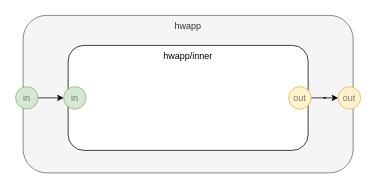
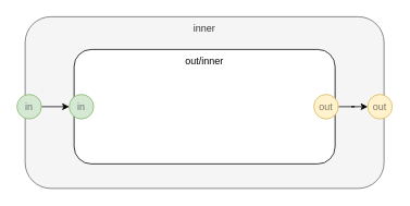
- <mxCell id="2" value="hwapp" style="rounded=1;whiteSpace=wrap;html=1;verticalAlign=top;fillColor=#f5f5f5;strokeColor=#666666;fontColor=#333333;" parent="1" vertex="1"><mxGeometry x="30" y="20" width="440" height="210" as="geometry" /></mxCell>
+ <mxCell id="2" value="inner" style="rounded=1;whiteSpace=wrap;html=1;verticalAlign=top;fillColor=#f5f5f5;strokeColor=#666666;fontColor=#333333;" parent="1" vertex="1"><mxGeometry x="30" y="20" width="440" height="210" as="geometry" /></mxCell>
- <mxCell id="3" value="hwapp/inner" style="rounded=1;whiteSpace=wrap;html=1;verticalAlign=top;" parent="1" vertex="1"><mxGeometry x="90" y="60" width="320" height="140" as="geometry" /></mxCell>
+ <mxCell id="3" value="out/inner" style="rounded=1;whiteSpace=wrap;html=1;verticalAlign=top;" parent="1" vertex="1"><mxGeometry x="90" y="60" width="320" height="140" as="geometry" /></mxCell>
